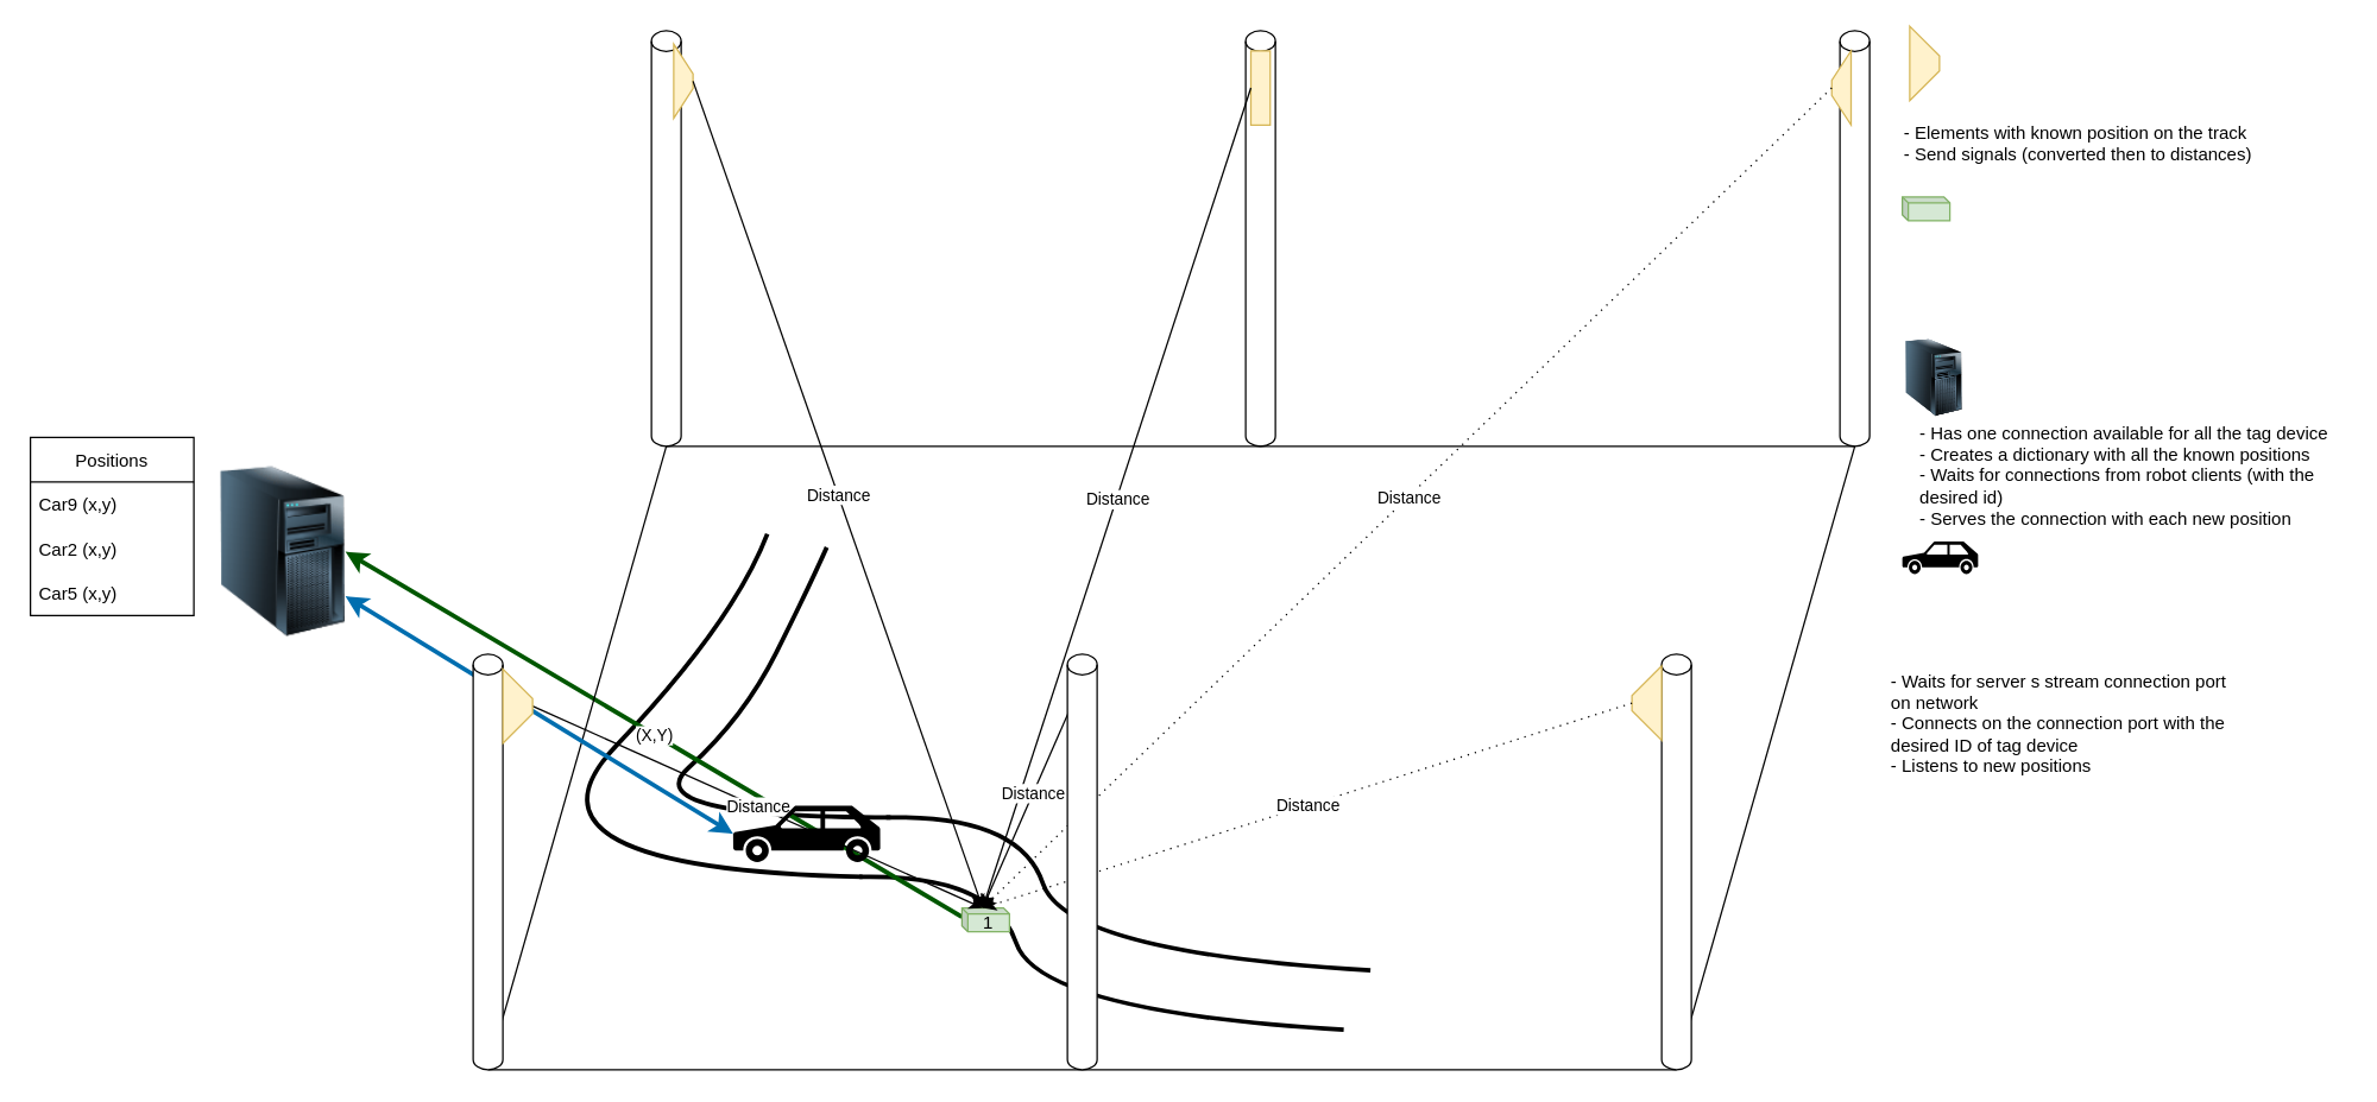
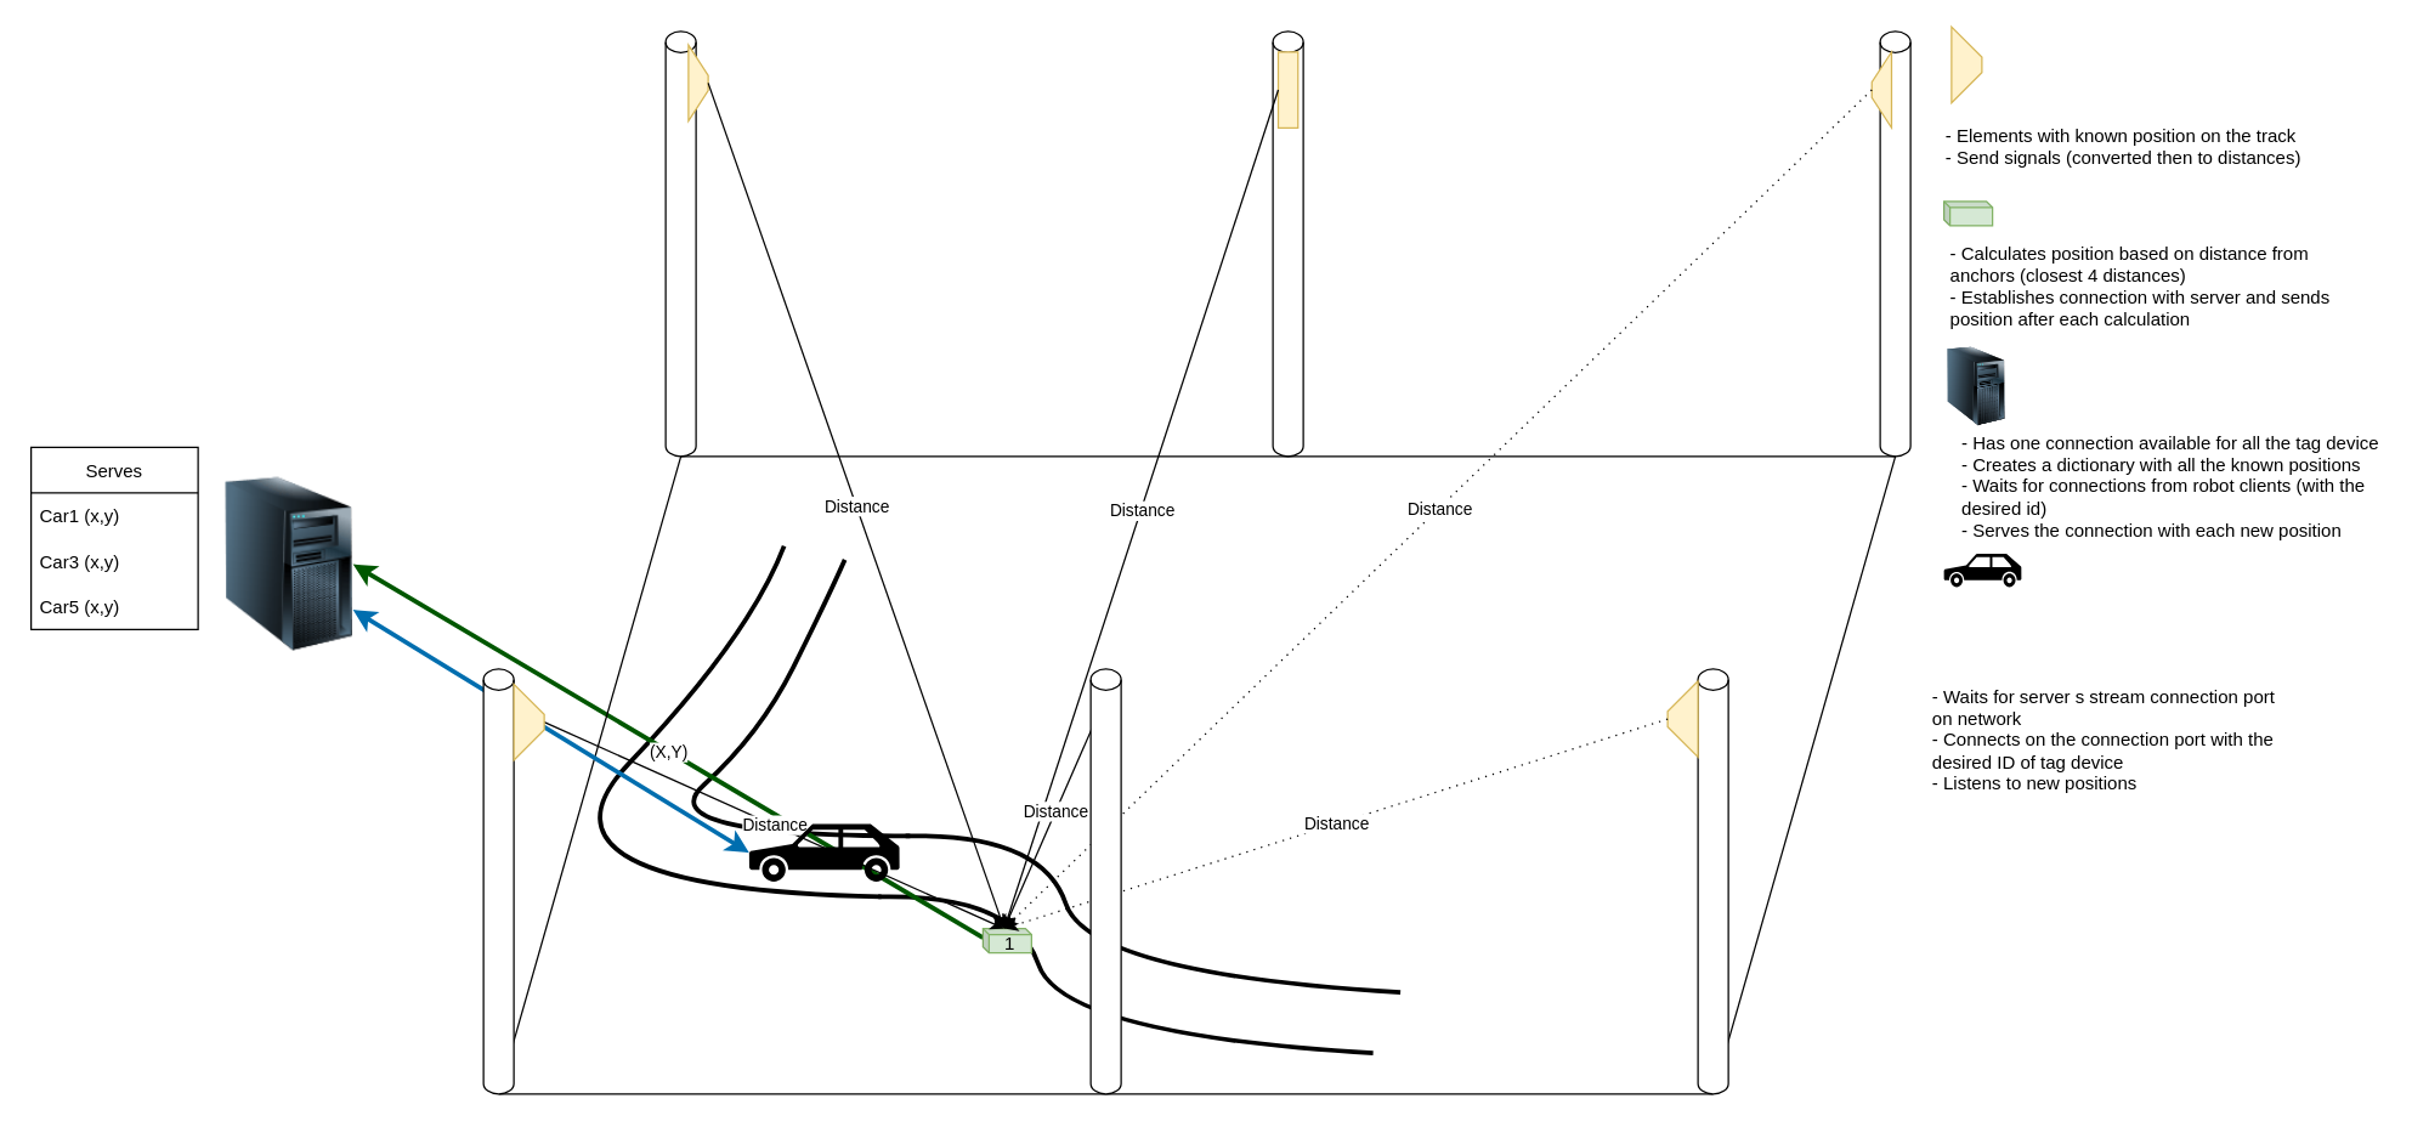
+ <mxCell id="44" value="&lt;div align=&quot;justify&quot;&gt;- Calculates position based on distance from &lt;br&gt;&lt;/div&gt;&lt;div align=&quot;justify&quot;&gt;anchors (closest 4 distances)&lt;/div&gt;&lt;div align=&quot;justify&quot;&gt;- Establishes connection with server and sends &lt;br&gt;&lt;/div&gt;&lt;div align=&quot;justify&quot;&gt;position after each calculation&lt;br&gt;&lt;/div&gt;" style="text;html=1;align=center;verticalAlign=middle;resizable=0;points=[];autosize=1;strokeColor=none;fillColor=none;" vertex="1" parent="1"><mxGeometry x="1270" y="153" width="278" height="70" as="geometry" /></mxCell>
- <mxCell id="35" value="Positions" style="swimlane;fontStyle=0;childLayout=stackLayout;horizontal=1;startSize=30;horizontalStack=0;resizeParent=1;resizeParentMax=0;resizeLast=0;collapsible=1;marginBottom=0;" vertex="1" parent="1"><mxGeometry x="20" y="294" width="110" height="120" as="geometry" /></mxCell>
+ <mxCell id="35" value="Serves" style="swimlane;fontStyle=0;childLayout=stackLayout;horizontal=1;startSize=30;horizontalStack=0;resizeParent=1;resizeParentMax=0;resizeLast=0;collapsible=1;marginBottom=0;" vertex="1" parent="1"><mxGeometry x="20" y="294" width="110" height="120" as="geometry" /></mxCell>
- <mxCell id="36" value="Car9 (x,y)" style="text;strokeColor=none;fillColor=none;align=left;verticalAlign=middle;spacingLeft=4;spacingRight=4;overflow=hidden;points=[[0,0.5],[1,0.5]];portConstraint=eastwest;rotatable=0;" vertex="1" parent="35"><mxGeometry y="30" width="110" height="30" as="geometry" /></mxCell>
+ <mxCell id="36" value="Car1 (x,y)" style="text;strokeColor=none;fillColor=none;align=left;verticalAlign=middle;spacingLeft=4;spacingRight=4;overflow=hidden;points=[[0,0.5],[1,0.5]];portConstraint=eastwest;rotatable=0;" vertex="1" parent="35"><mxGeometry y="30" width="110" height="30" as="geometry" /></mxCell>
- <mxCell id="37" value="Car2 (x,y)" style="text;strokeColor=none;fillColor=none;align=left;verticalAlign=middle;spacingLeft=4;spacingRight=4;overflow=hidden;points=[[0,0.5],[1,0.5]];portConstraint=eastwest;rotatable=0;" vertex="1" parent="35"><mxGeometry y="60" width="110" height="30" as="geometry" /></mxCell>
+ <mxCell id="37" value="Car3 (x,y)" style="text;strokeColor=none;fillColor=none;align=left;verticalAlign=middle;spacingLeft=4;spacingRight=4;overflow=hidden;points=[[0,0.5],[1,0.5]];portConstraint=eastwest;rotatable=0;" vertex="1" parent="35"><mxGeometry y="60" width="110" height="30" as="geometry" /></mxCell>
